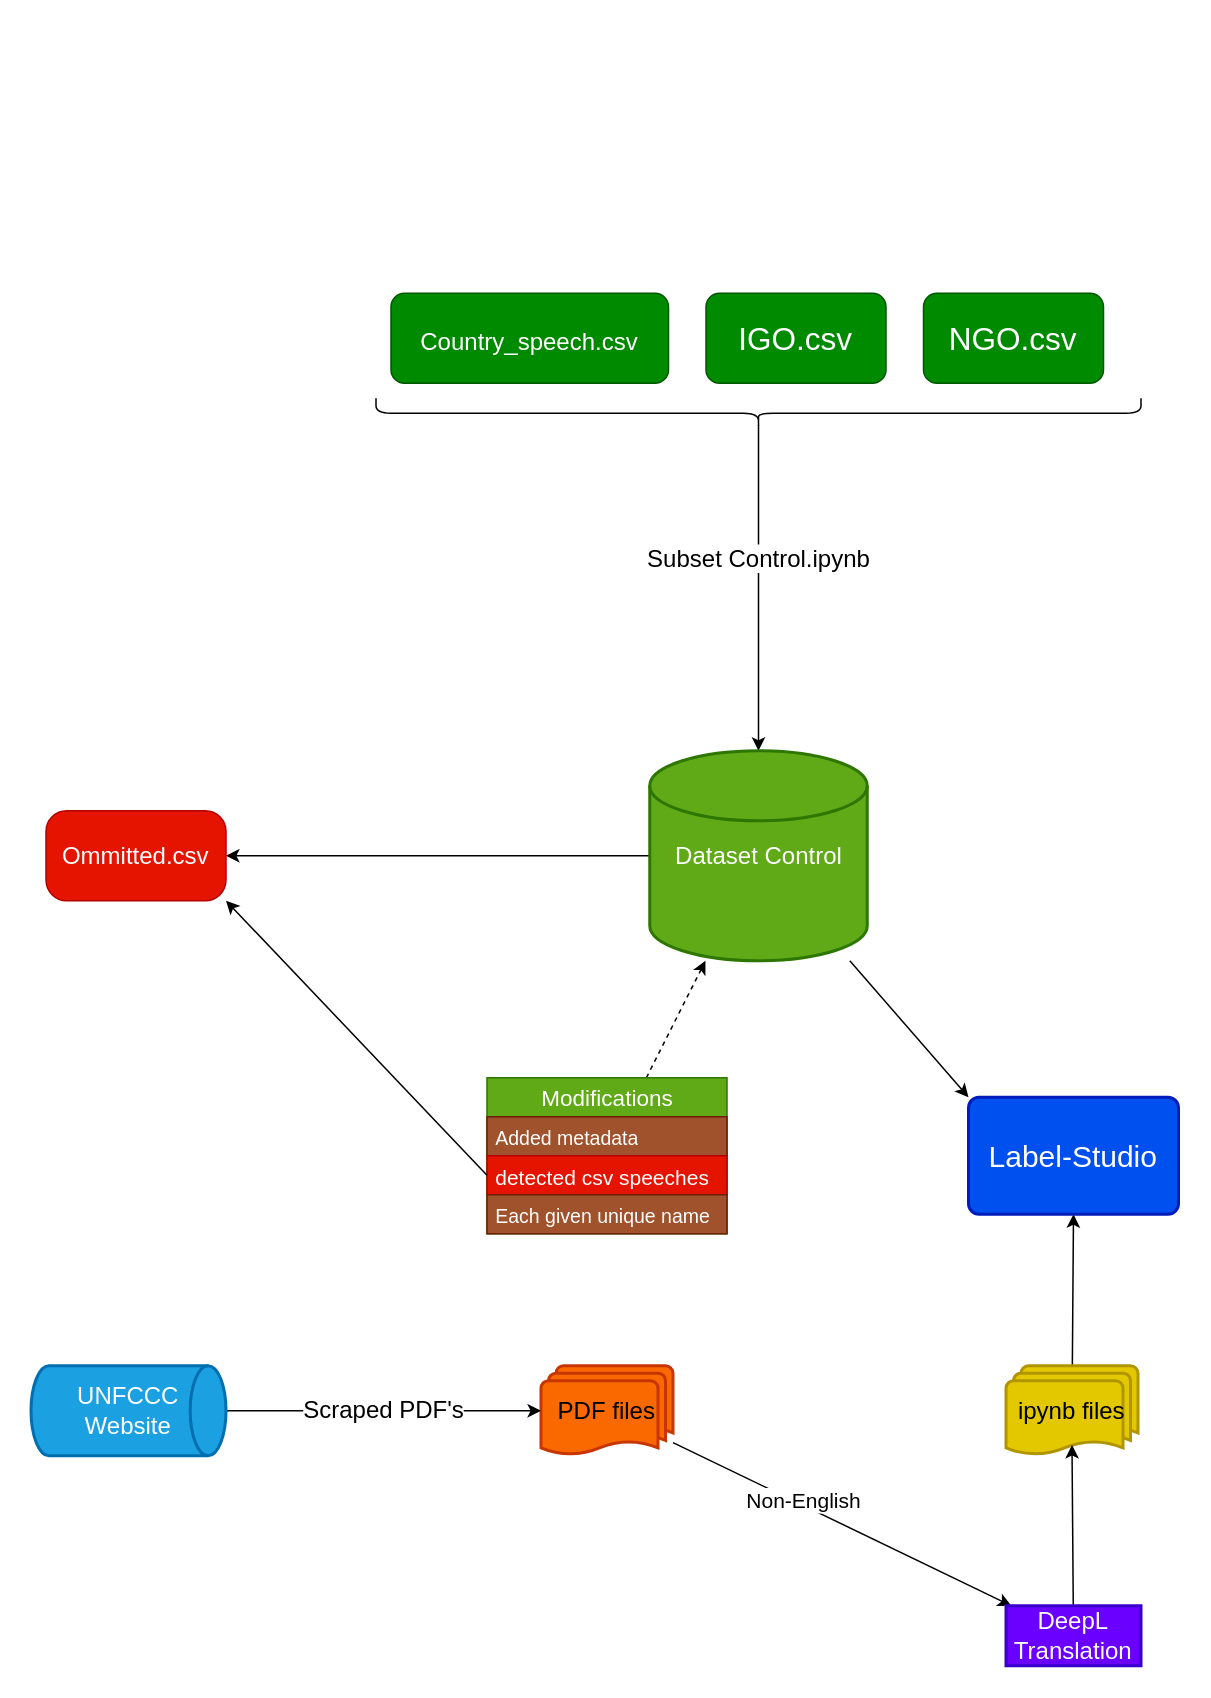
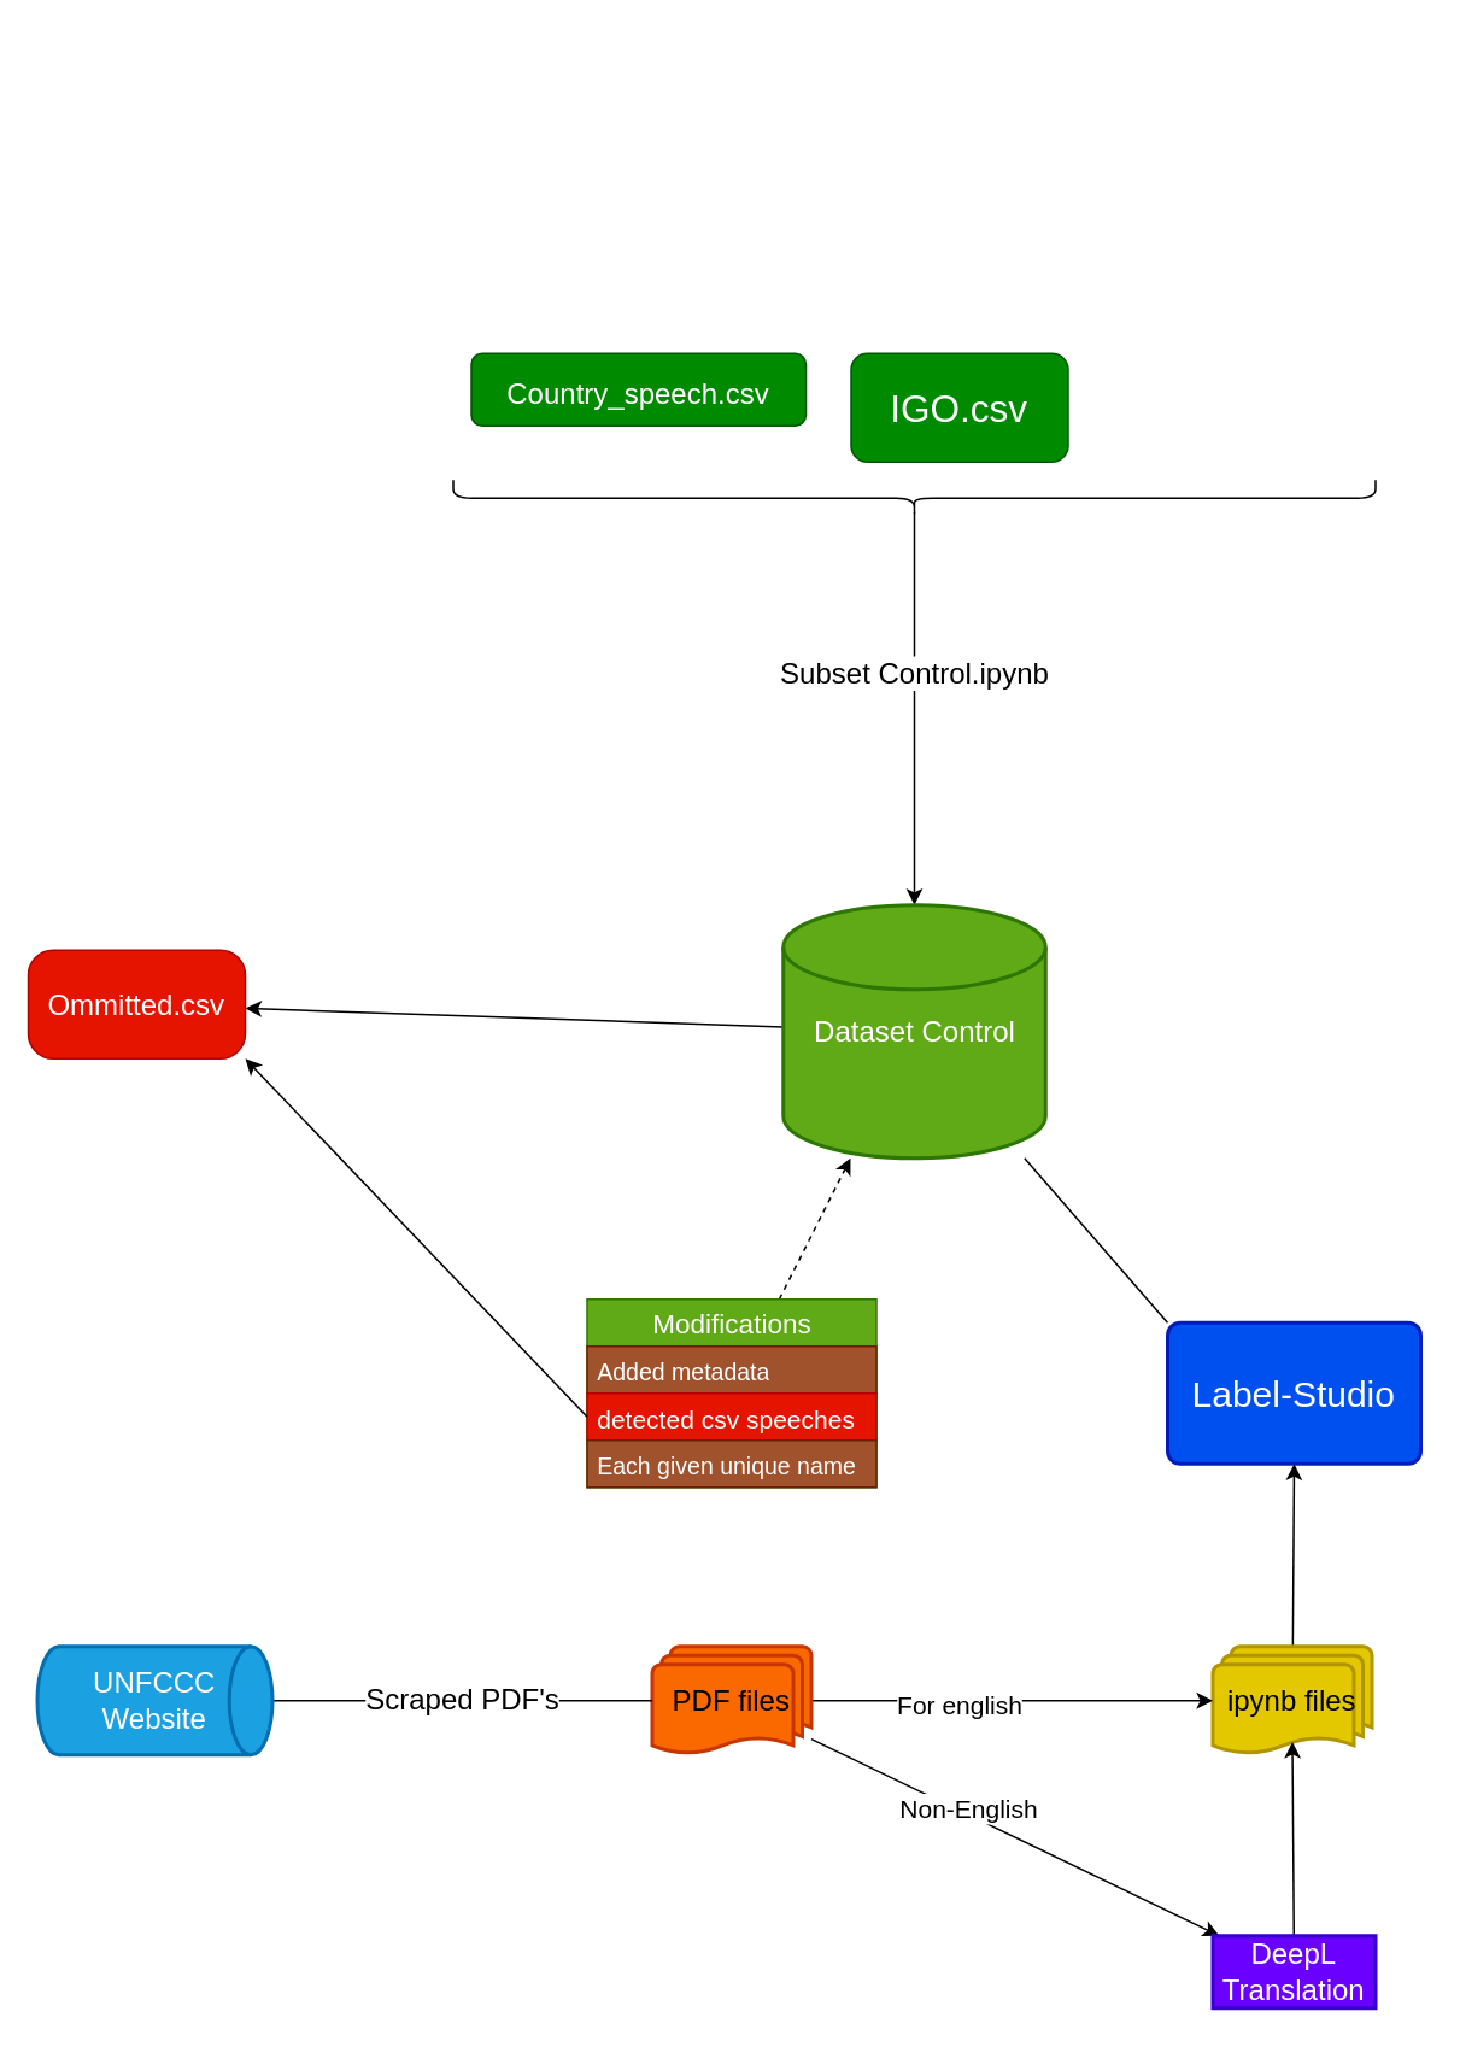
- <mxCell id="3" value="&lt;font style=&quot;font-size: 16px;&quot;&gt;Country_speech.csv&lt;/font&gt;" style="rounded=1;whiteSpace=wrap;html=1;fontSize=21;fillColor=#008a00;fontColor=#ffffff;strokeColor=#005700;" parent="1" vertex="1"><mxGeometry x="260" y="195" width="185" height="60" as="geometry" /></mxCell>
+ <mxCell id="3" value="&lt;font style=&quot;font-size: 16px;&quot;&gt;Country_speech.csv&lt;/font&gt;" style="rounded=1;whiteSpace=wrap;html=1;fontSize=21;fillColor=#008a00;fontColor=#ffffff;strokeColor=#005700;" parent="1" vertex="1"><mxGeometry x="260" y="195" width="185" height="40" as="geometry" /></mxCell>
- <mxCell id="5" value="NGO.csv" style="rounded=1;whiteSpace=wrap;html=1;fontSize=21;fillColor=#008a00;fontColor=#ffffff;strokeColor=#005700;" parent="1" vertex="1"><mxGeometry x="615" y="195" width="120" height="60" as="geometry" /></mxCell>
- <mxCell id="6" value="&lt;font style=&quot;font-size: 16px;&quot;&gt;Ommitted.csv&lt;/font&gt;" style="whiteSpace=wrap;html=1;fillColor=#e51400;strokeColor=#B20000;fontColor=#ffffff;rounded=1;arcSize=23;" parent="1" vertex="1"><mxGeometry x="30" y="540" width="120" height="60" as="geometry" /></mxCell>
+ <mxCell id="6" value="&lt;font style=&quot;font-size: 16px;&quot;&gt;Ommitted.csv&lt;/font&gt;" style="whiteSpace=wrap;html=1;fillColor=#e51400;strokeColor=#B20000;fontColor=#ffffff;rounded=1;arcSize=23;" parent="1" vertex="1"><mxGeometry x="15" y="525" width="120" height="60" as="geometry" /></mxCell>
- <mxCell id="17" style="edgeStyle=none;html=1;entryX=0;entryY=0;entryDx=0;entryDy=0;fontSize=14;" parent="1" source="18" target="29" edge="1"><mxGeometry relative="1" as="geometry" /></mxCell>
+ <mxCell id="17" style="edgeStyle=none;html=1;entryX=0;entryY=0;entryDx=0;entryDy=0;fontSize=14;endArrow=none;" parent="1" source="18" target="29" edge="1"><mxGeometry relative="1" as="geometry" /></mxCell>
- <mxCell id="19" style="edgeStyle=none;html=1;fontSize=16;" parent="1" source="21" target="16" edge="1"><mxGeometry relative="1" as="geometry" /></mxCell>
+ <mxCell id="19" style="edgeStyle=none;html=1;fontSize=16;endArrow=none;" parent="1" source="21" target="16" edge="1"><mxGeometry relative="1" as="geometry" /></mxCell>
+ <mxCell id="12" style="edgeStyle=none;html=1;entryX=0;entryY=0.5;entryDx=0;entryDy=0;entryPerimeter=0;fontSize=14;" parent="1" source="16" target="11" edge="1"><mxGeometry relative="1" as="geometry" /></mxCell>
+ <mxCell id="13" value="For english" style="edgeLabel;html=1;align=center;verticalAlign=middle;resizable=0;points=[];fontSize=14;" parent="12" vertex="1" connectable="0"><mxGeometry x="-0.267" y="-2" relative="1" as="geometry"><mxPoint as="offset" /></mxGeometry></mxCell>
